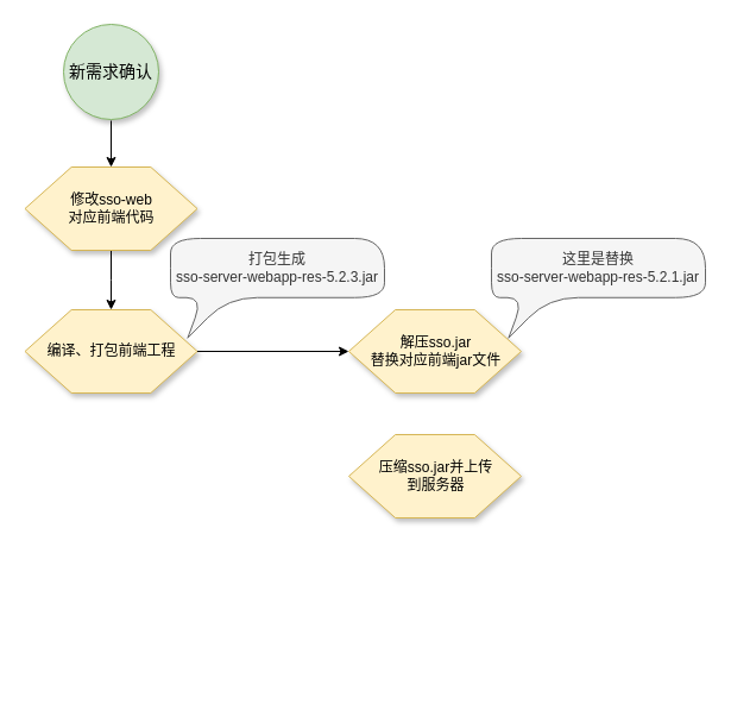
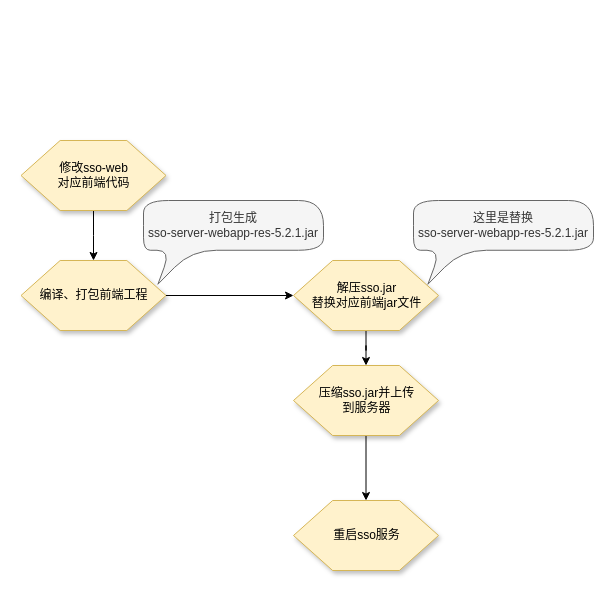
- <mxCell id="3" value="新需求确认" style="strokeWidth=1;html=1;shape=mxgraph.flowchart.start_2;whiteSpace=wrap;labelBorderColor=none;strokeColor=#82b366;perimeterSpacing=1;fillColor=#d5e8d4;shadow=1;fontSize=14;" vertex="1" parent="1"><mxGeometry x="53" y="20" width="80" height="80" as="geometry" /></mxCell>
- <mxCell id="2" value="" style="edgeStyle=orthogonalEdgeStyle;rounded=0;orthogonalLoop=1;jettySize=auto;html=1;" edge="1" parent="1" source="3" target="5"><mxGeometry relative="1" as="geometry" /></mxCell>
- <mxCell id="8" value="打包生成&lt;br&gt;sso-server-webapp-res-5.2.3.jar" style="shape=callout;whiteSpace=wrap;html=1;perimeter=calloutPerimeter;position2=0.08;fillColor=#f5f5f5;fontColor=#333333;strokeColor=#666666;size=34;position=0.15;rounded=1;base=21;arcSize=50;" vertex="1" parent="1"><mxGeometry x="143" y="200" width="180" height="83.75" as="geometry" /></mxCell>
+ <mxCell id="8" value="打包生成&lt;br&gt;sso-server-webapp-res-5.2.1.jar" style="shape=callout;whiteSpace=wrap;html=1;perimeter=calloutPerimeter;position2=0.08;fillColor=#f5f5f5;fontColor=#333333;strokeColor=#666666;size=34;position=0.15;rounded=1;base=21;arcSize=50;" vertex="1" parent="1"><mxGeometry x="143" y="200" width="180" height="83.75" as="geometry" /></mxCell>
+ <mxCell id="10" value="" style="edgeStyle=orthogonalEdgeStyle;rounded=0;orthogonalLoop=1;jettySize=auto;html=1;fontSize=11;" edge="1" parent="1" source="11" target="13"><mxGeometry relative="1" as="geometry" /></mxCell>
+ <mxCell id="12" value="" style="edgeStyle=orthogonalEdgeStyle;rounded=0;orthogonalLoop=1;jettySize=auto;html=1;fontSize=11;" edge="1" parent="1" source="13" target="14"><mxGeometry relative="1" as="geometry" /></mxCell>
+ <mxCell id="14" value="重启sso服务" style="verticalLabelPosition=middle;verticalAlign=middle;html=1;shape=hexagon;perimeter=hexagonPerimeter2;arcSize=6;size=0.27;shadow=1;labelBorderColor=none;fontSize=12;strokeColor=#d6b656;strokeWidth=1;labelPosition=center;align=center;fillColor=#fff2cc;" vertex="1" parent="1"><mxGeometry x="293" y="500" width="145" height="70" as="geometry" /></mxCell>
